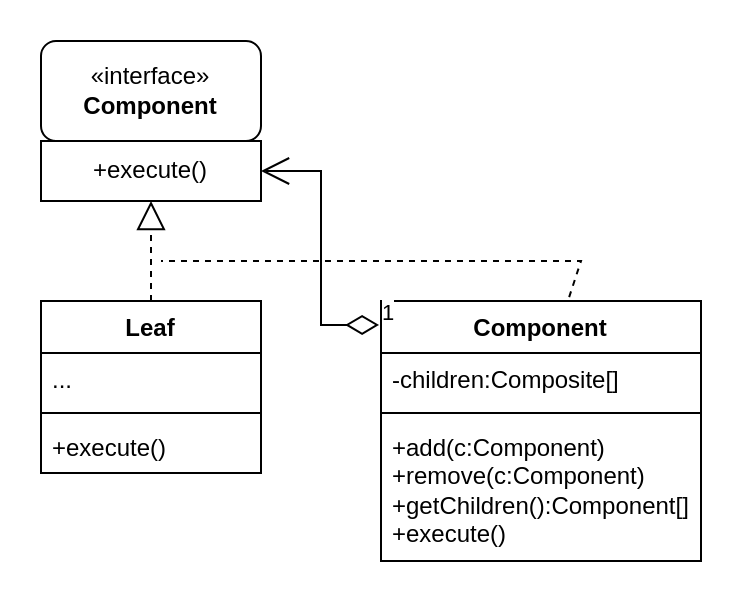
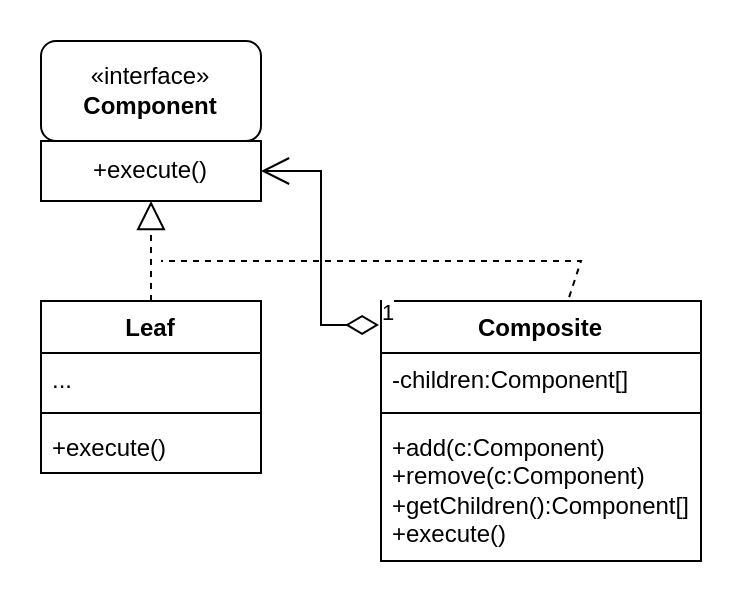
- <mxCell id="8" value="Component" style="swimlane;fontStyle=1;align=center;verticalAlign=top;childLayout=stackLayout;horizontal=1;startSize=26;horizontalStack=0;resizeParent=1;resizeParentMax=0;resizeLast=0;collapsible=1;marginBottom=0;whiteSpace=wrap;html=1;" vertex="1" parent="1"><mxGeometry x="190" y="150" width="160" height="130" as="geometry" /></mxCell>
+ <mxCell id="8" value="Composite" style="swimlane;fontStyle=1;align=center;verticalAlign=top;childLayout=stackLayout;horizontal=1;startSize=26;horizontalStack=0;resizeParent=1;resizeParentMax=0;resizeLast=0;collapsible=1;marginBottom=0;whiteSpace=wrap;html=1;" vertex="1" parent="1"><mxGeometry x="190" y="150" width="160" height="130" as="geometry" /></mxCell>
- <mxCell id="9" value="-children:Composite[]" style="text;strokeColor=none;fillColor=none;align=left;verticalAlign=top;spacingLeft=4;spacingRight=4;overflow=hidden;rotatable=0;points=[[0,0.5],[1,0.5]];portConstraint=eastwest;whiteSpace=wrap;html=1;" vertex="1" parent="8"><mxGeometry y="26" width="160" height="26" as="geometry" /></mxCell>
+ <mxCell id="9" value="-children:Component[]" style="text;strokeColor=none;fillColor=none;align=left;verticalAlign=top;spacingLeft=4;spacingRight=4;overflow=hidden;rotatable=0;points=[[0,0.5],[1,0.5]];portConstraint=eastwest;whiteSpace=wrap;html=1;" vertex="1" parent="8"><mxGeometry y="26" width="160" height="26" as="geometry" /></mxCell>
